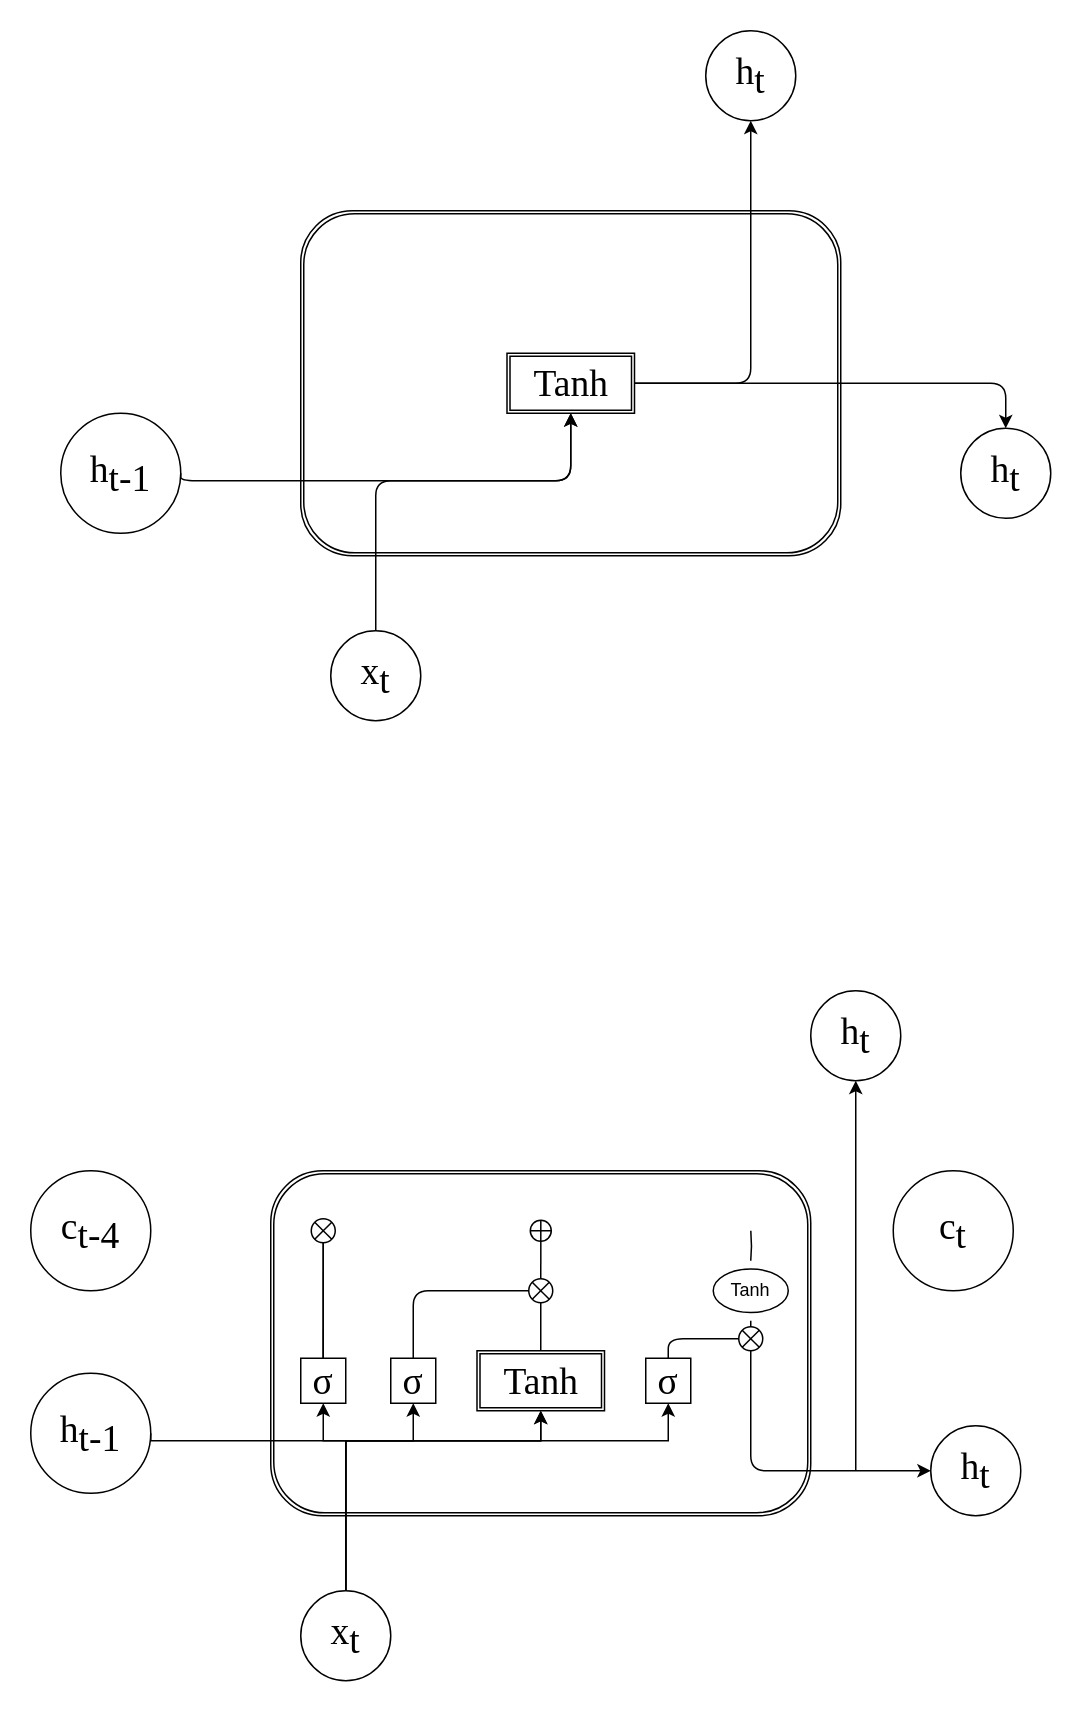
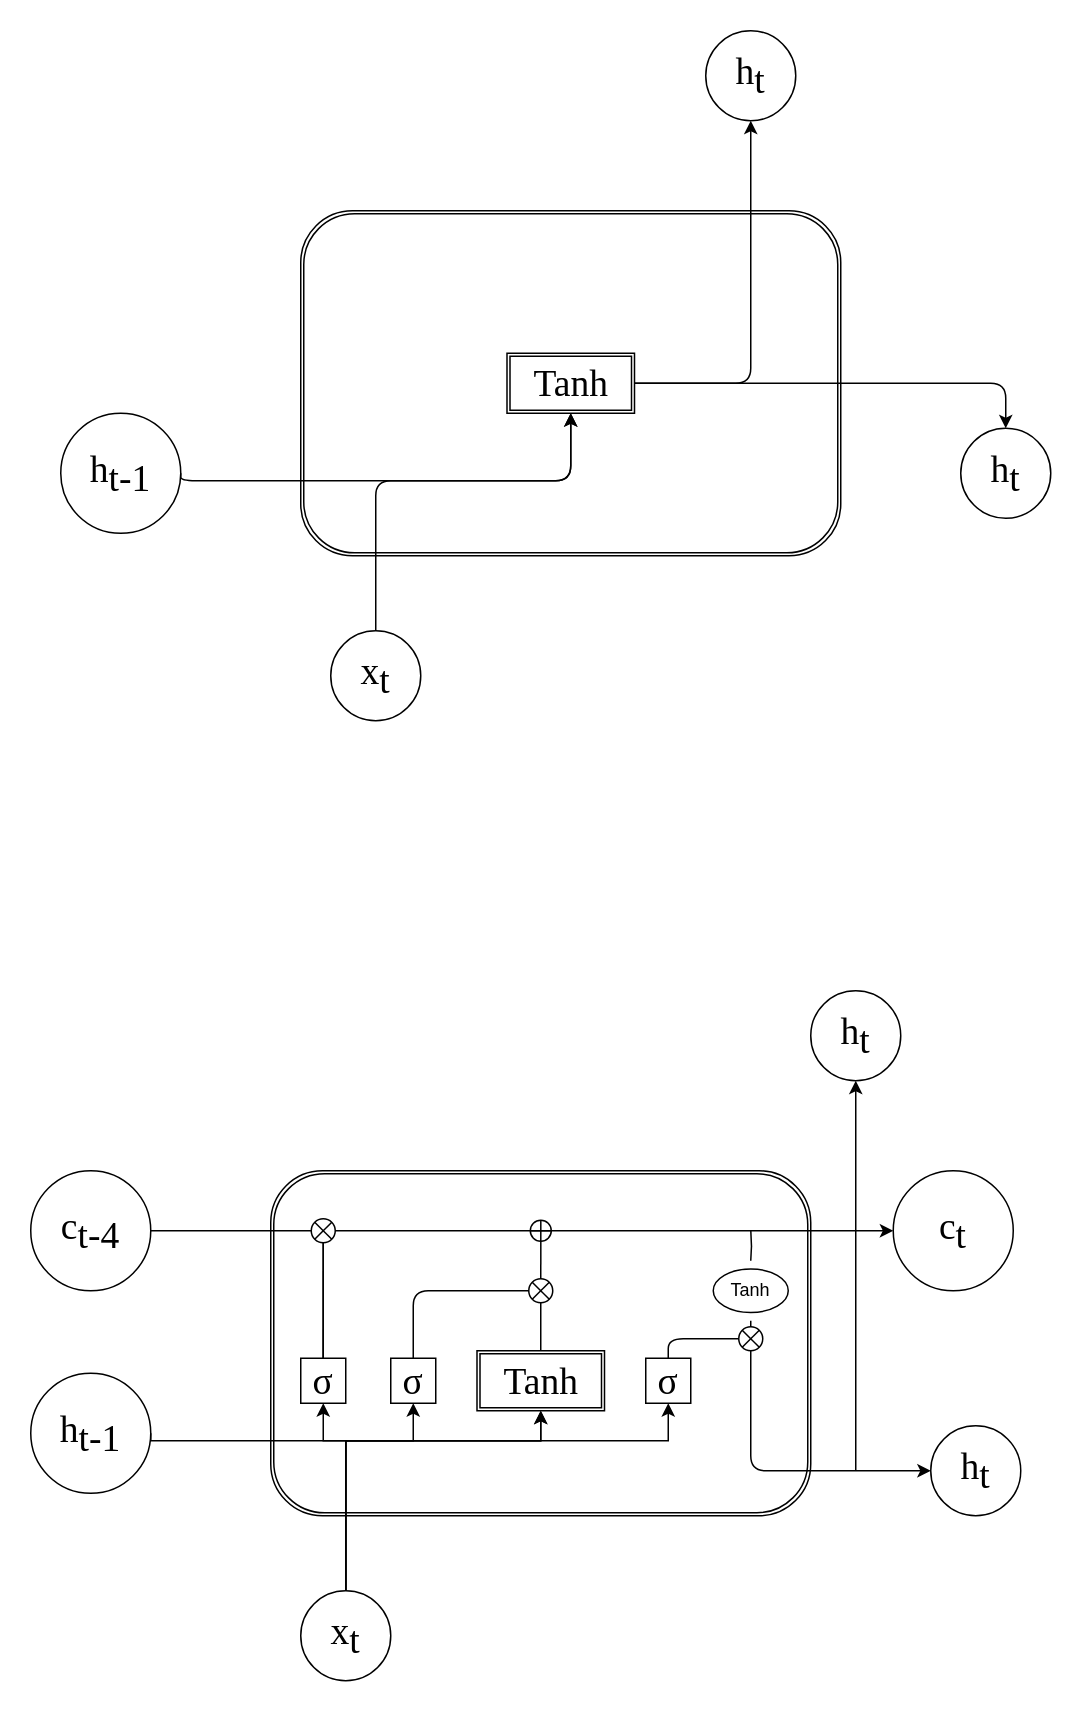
+ <mxCell id="28" style="edgeStyle=orthogonalEdgeStyle;html=1;exitX=1;exitY=0.5;exitDx=0;exitDy=0;fontFamily=Times New Roman;fontSize=25;fontColor=#000000;" parent="1" source="29" target="30" edge="1"><mxGeometry relative="1" as="geometry" /></mxCell>
